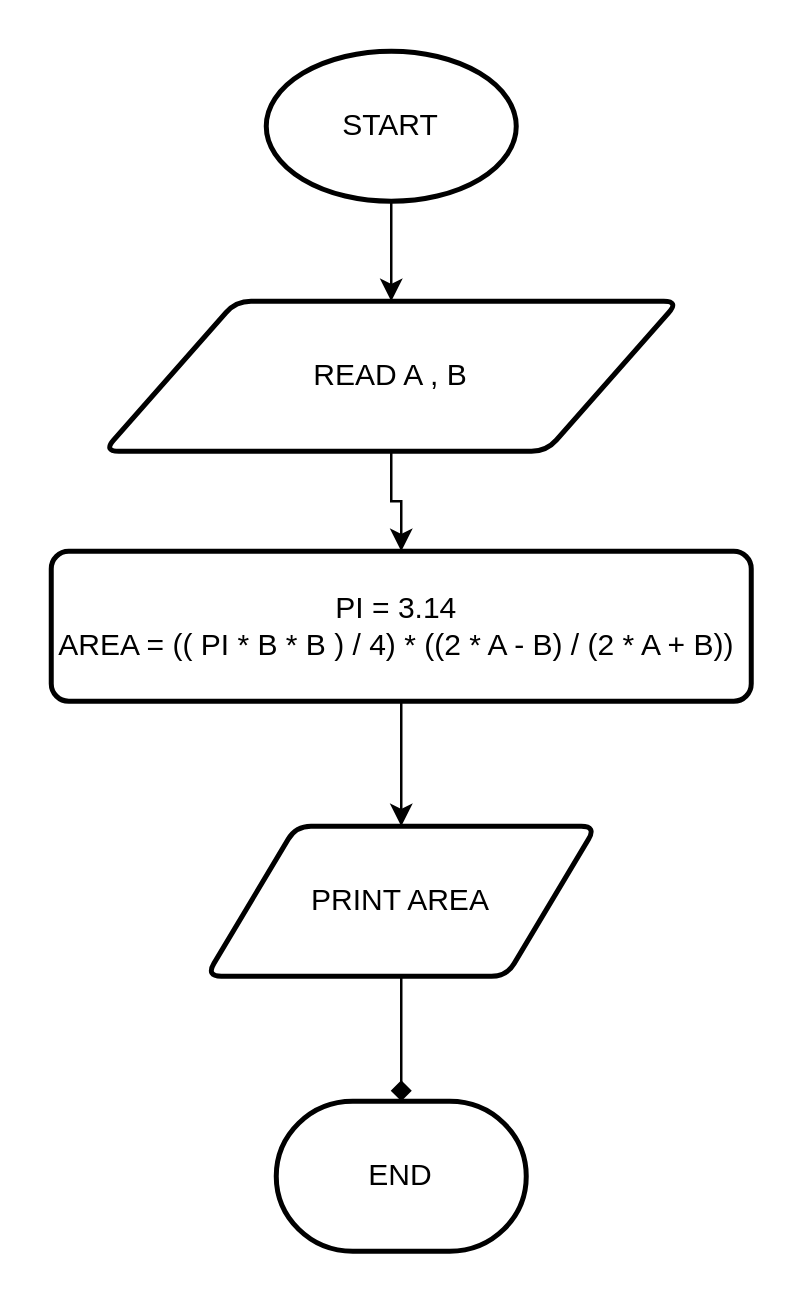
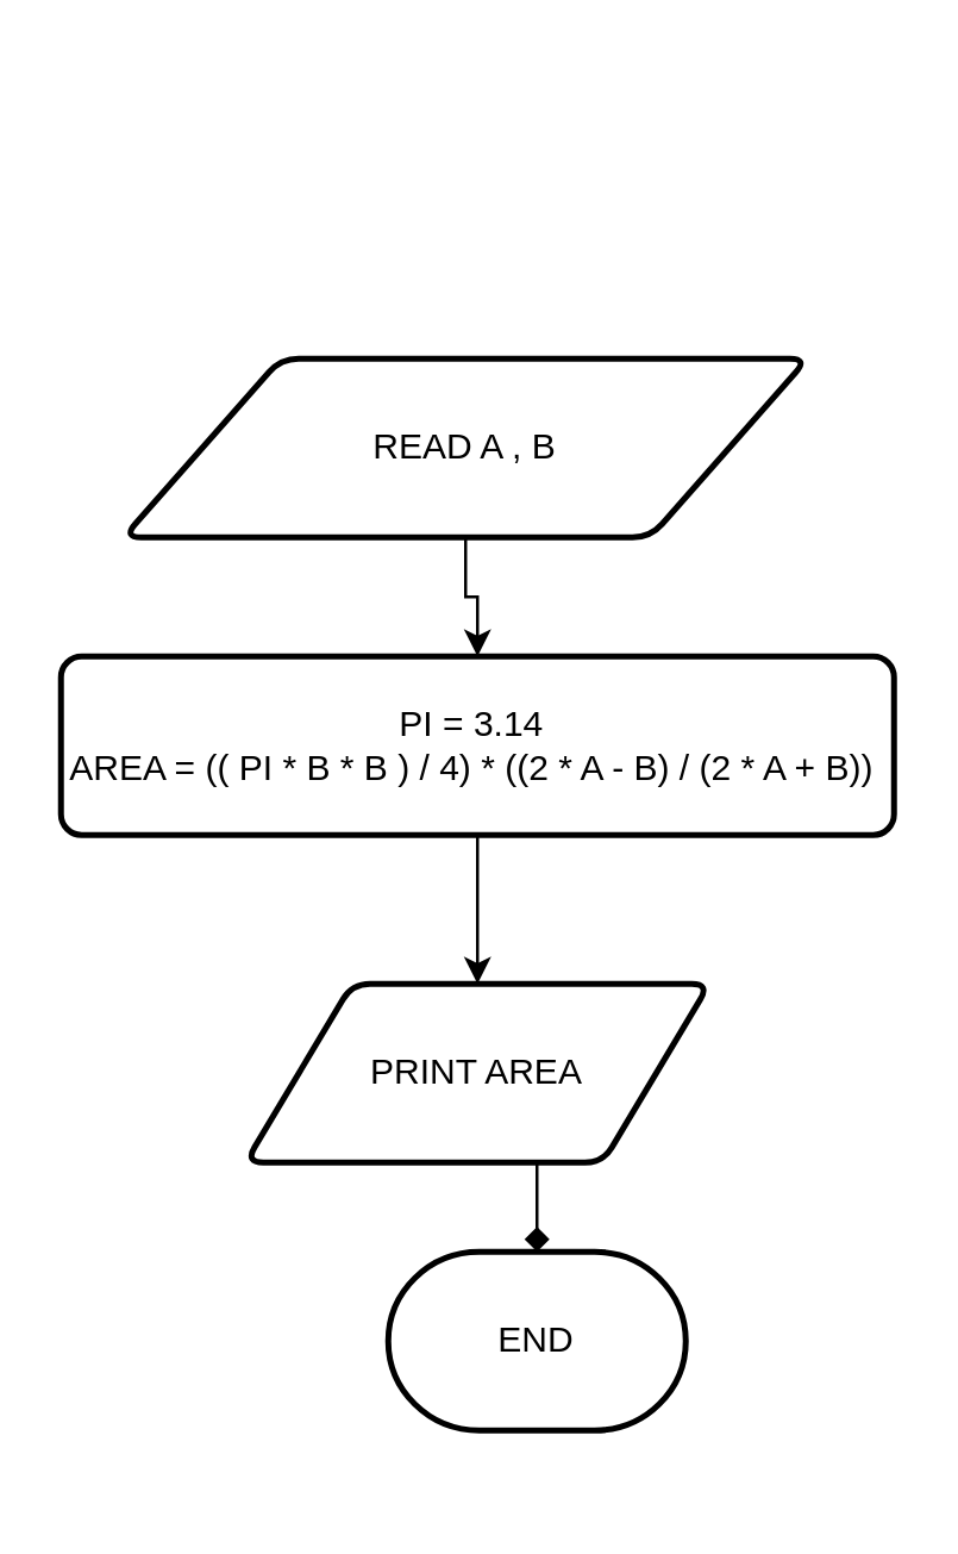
- <mxCell id="3" value="START" style="strokeWidth=2;html=1;shape=mxgraph.flowchart.start_1;whiteSpace=wrap;" vertex="1" parent="1"><mxGeometry x="106" y="20" width="100" height="60" as="geometry" /></mxCell>
- <mxCell id="2" style="edgeStyle=orthogonalEdgeStyle;rounded=0;orthogonalLoop=1;jettySize=auto;html=1;exitX=0.5;exitY=1;exitDx=0;exitDy=0;exitPerimeter=0;" edge="1" parent="1" source="3" target="5"><mxGeometry relative="1" as="geometry" /></mxCell>
- <mxCell id="9" value="END" style="strokeWidth=2;html=1;shape=mxgraph.flowchart.terminator;whiteSpace=wrap;" vertex="1" parent="1"><mxGeometry x="110" y="440" width="100" height="60" as="geometry" /></mxCell>
+ <mxCell id="9" value="END" style="strokeWidth=2;html=1;shape=mxgraph.flowchart.terminator;whiteSpace=wrap;" vertex="1" parent="1"><mxGeometry x="130" y="420" width="100" height="60" as="geometry" /></mxCell>
